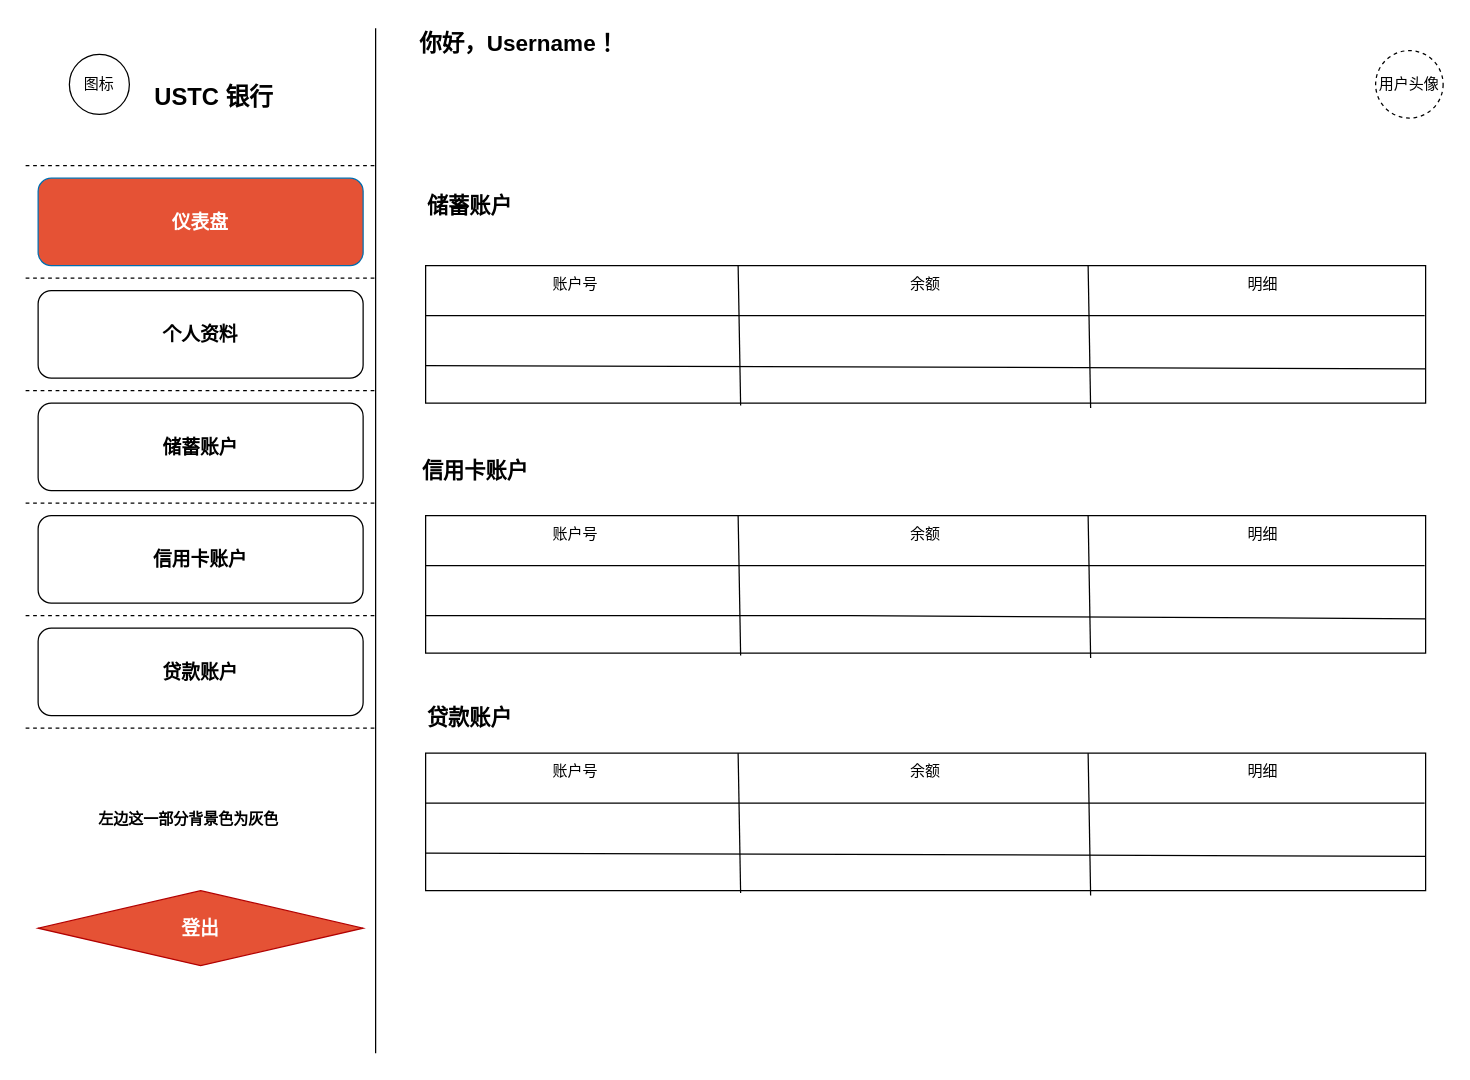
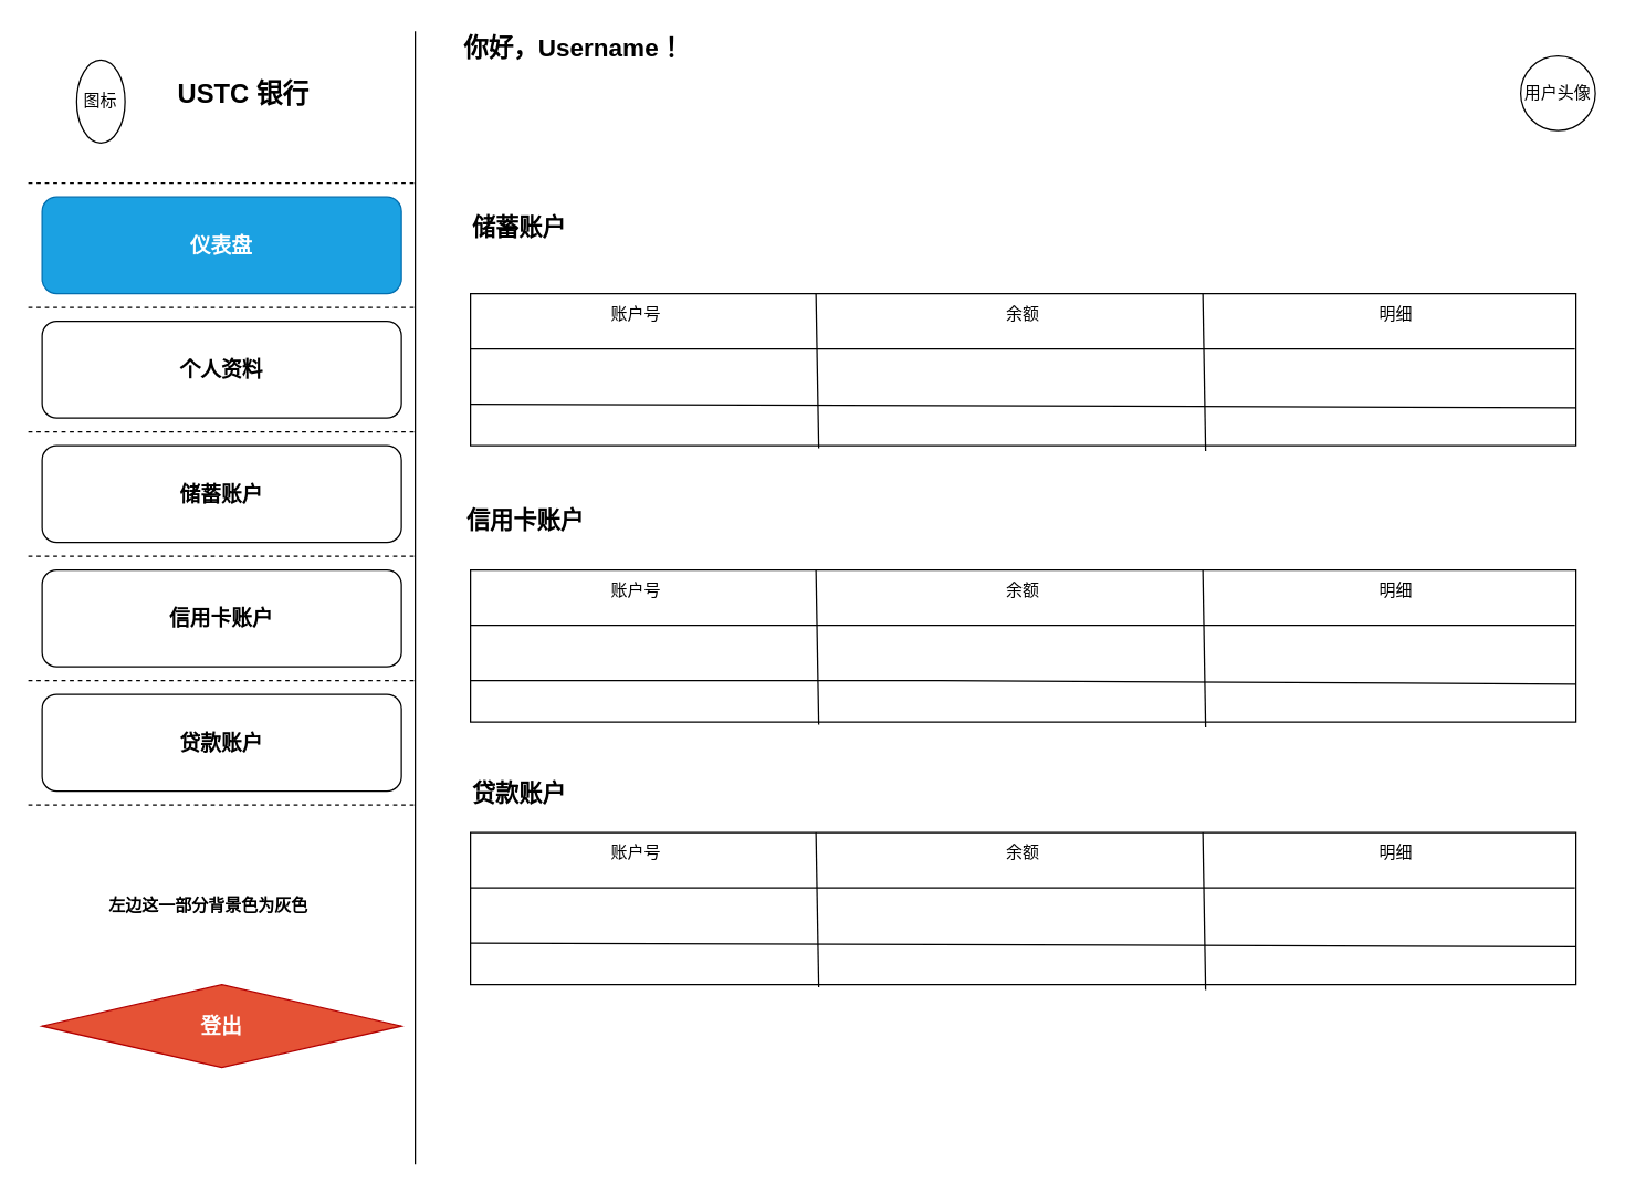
- <mxCell id="5" value="图标" style="ellipse;whiteSpace=wrap;html=1;aspect=fixed;rounded=0;" parent="1" vertex="1"><mxGeometry x="55" y="43" width="48" height="48" as="geometry" /></mxCell>
+ <mxCell id="5" value="图标" style="ellipse;whiteSpace=wrap;html=1;aspect=fixed;rounded=0;" parent="1" vertex="1"><mxGeometry x="55" y="43" width="35" height="60" as="geometry" /></mxCell>
- <mxCell id="19" value="用户头像" style="ellipse;whiteSpace=wrap;html=1;aspect=fixed;dashed=1;" parent="1" vertex="1"><mxGeometry x="1100" y="40" width="54" height="54" as="geometry" /></mxCell>
+ <mxCell id="19" value="用户头像" style="ellipse;whiteSpace=wrap;html=1;aspect=fixed;" parent="1" vertex="1"><mxGeometry x="1100" y="40" width="54" height="54" as="geometry" /></mxCell>
- <mxCell id="4" value="&lt;b style=&quot;&quot;&gt;&lt;font style=&quot;font-size: 19px;&quot;&gt;USTC 银行&lt;/font&gt;&lt;/b&gt;" style="text;html=1;strokeColor=none;fillColor=none;align=center;verticalAlign=middle;whiteSpace=wrap;rounded=0;" parent="1" vertex="1"><mxGeometry x="109" y="60" width="124" height="36" as="geometry" /></mxCell>
+ <mxCell id="4" value="&lt;b style=&quot;&quot;&gt;&lt;font style=&quot;font-size: 19px;&quot;&gt;USTC 银行&lt;/font&gt;&lt;/b&gt;" style="text;html=1;strokeColor=none;fillColor=none;align=center;verticalAlign=middle;whiteSpace=wrap;rounded=0;" parent="1" vertex="1"><mxGeometry x="114" y="50" width="124" height="36" as="geometry" /></mxCell>
- <mxCell id="11" value="&lt;b&gt;&lt;font style=&quot;font-size: 15px;&quot;&gt;仪表盘&lt;/font&gt;&lt;/b&gt;" style="rounded=1;whiteSpace=wrap;html=1;fillColor=#e55235;fontColor=#ffffff;strokeColor=#006EAF;" parent="1" vertex="1"><mxGeometry x="30" y="142" width="260" height="70" as="geometry" /></mxCell>
+ <mxCell id="11" value="&lt;b&gt;&lt;font style=&quot;font-size: 15px;&quot;&gt;仪表盘&lt;/font&gt;&lt;/b&gt;" style="rounded=1;whiteSpace=wrap;html=1;fillColor=#1ba1e2;fontColor=#ffffff;strokeColor=#006EAF;" parent="1" vertex="1"><mxGeometry x="30" y="142" width="260" height="70" as="geometry" /></mxCell>
